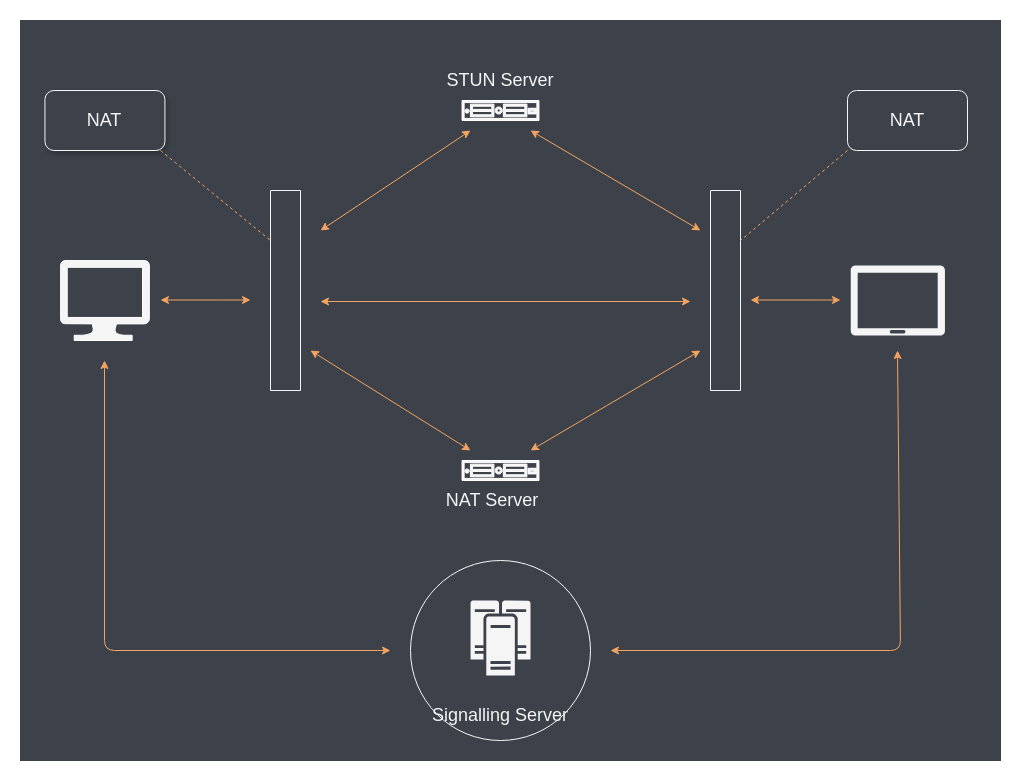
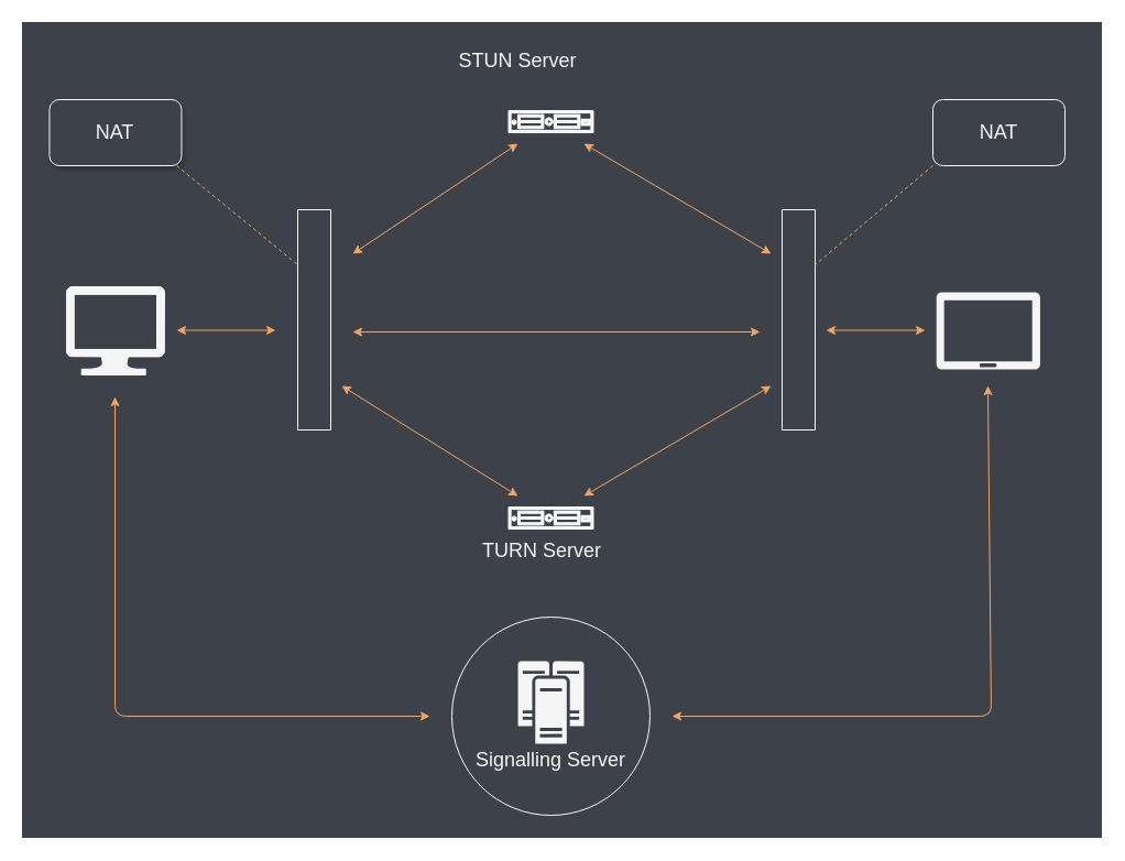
- <mxCell id="23" value="&lt;font color=&quot;#f5f5f5&quot; style=&quot;font-size: 18px&quot;&gt;STUN Server&lt;/font&gt;" style="text;html=1;strokeColor=none;fillColor=none;align=center;verticalAlign=middle;whiteSpace=wrap;rounded=0;" vertex="1" parent="1"><mxGeometry x="428" y="70" width="144" height="20" as="geometry" /></mxCell>
+ <mxCell id="23" value="&lt;font color=&quot;#f5f5f5&quot; style=&quot;font-size: 18px&quot;&gt;STUN Server&lt;/font&gt;" style="text;html=1;strokeColor=none;fillColor=none;align=center;verticalAlign=middle;whiteSpace=wrap;rounded=0;" vertex="1" parent="1"><mxGeometry x="398" y="45" width="144" height="20" as="geometry" /></mxCell>
- <mxCell id="22" value="&lt;font color=&quot;#f5f5f5&quot; style=&quot;font-size: 18px&quot;&gt;NAT Server&lt;/font&gt;" style="text;html=1;strokeColor=none;fillColor=none;align=center;verticalAlign=middle;whiteSpace=wrap;rounded=0;" vertex="1" parent="1"><mxGeometry x="420" y="490" width="144" height="20" as="geometry" /></mxCell>
+ <mxCell id="22" value="&lt;font color=&quot;#f5f5f5&quot; style=&quot;font-size: 18px&quot;&gt;TURN Server&lt;/font&gt;" style="text;html=1;strokeColor=none;fillColor=none;align=center;verticalAlign=middle;whiteSpace=wrap;rounded=0;" vertex="1" parent="1"><mxGeometry x="420" y="490" width="144" height="20" as="geometry" /></mxCell>
- <mxCell id="24" value="&lt;font style=&quot;font-size: 18px&quot; color=&quot;#f5f5f5&quot;&gt;Signalling Server&lt;/font&gt;" style="text;html=1;strokeColor=none;fillColor=none;align=center;verticalAlign=middle;whiteSpace=wrap;rounded=0;" vertex="1" parent="1"><mxGeometry x="428" y="705" width="144" height="20" as="geometry" /></mxCell>
+ <mxCell id="24" value="&lt;font style=&quot;font-size: 18px&quot; color=&quot;#f5f5f5&quot;&gt;Signalling Server&lt;/font&gt;" style="text;html=1;strokeColor=none;fillColor=none;align=center;verticalAlign=middle;whiteSpace=wrap;rounded=0;" vertex="1" parent="1"><mxGeometry x="428" y="680" width="144" height="20" as="geometry" /></mxCell>
